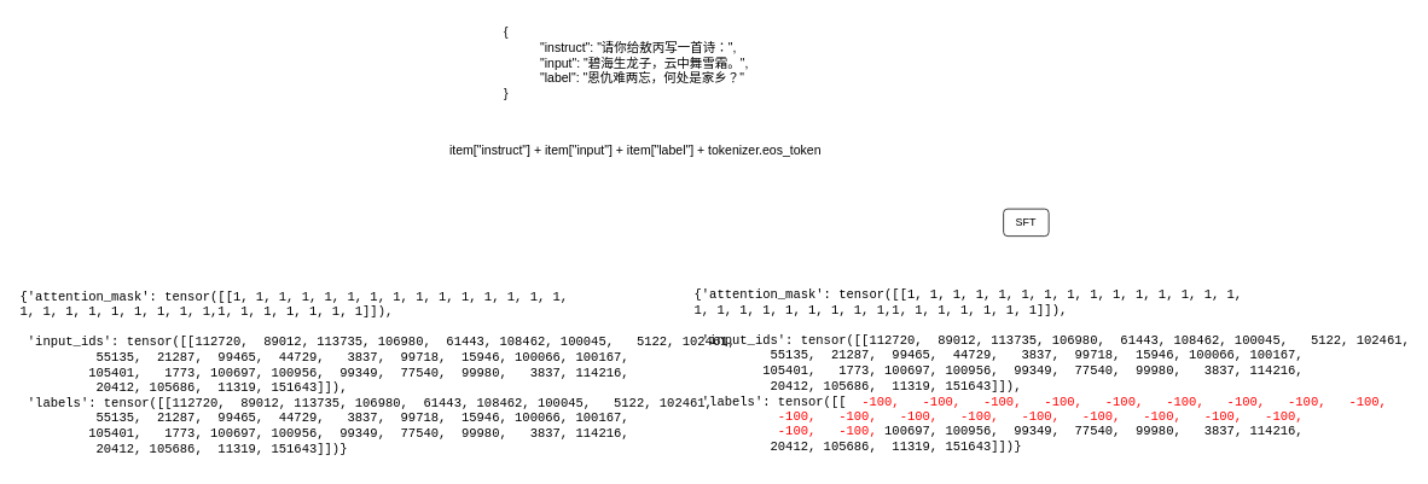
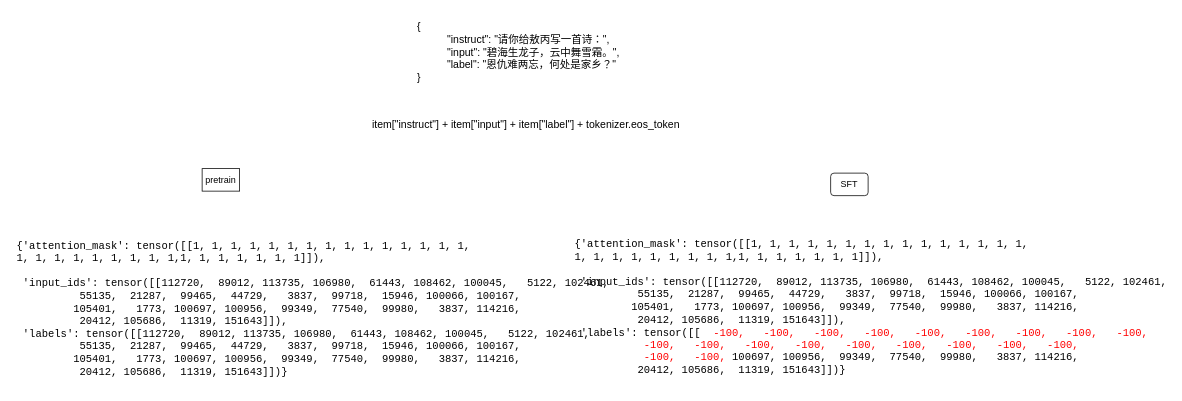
+ <mxCell id="3" value="pretrain" style="rounded=0;whiteSpace=wrap;html=1;" vertex="1" parent="1"><mxGeometry x="269" y="224" width="50" height="30" as="geometry" /></mxCell>
